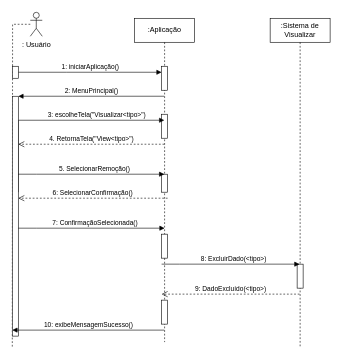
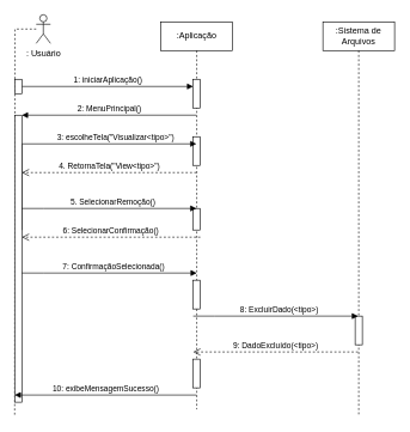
- <mxCell id="16" value=":Sistema de Visualizar" style="shape=umlLifeline;perimeter=lifelinePerimeter;whiteSpace=wrap;html=1;container=0;dropTarget=0;collapsible=0;recursiveResize=0;outlineConnect=0;portConstraint=eastwest;newEdgeStyle={&quot;edgeStyle&quot;:&quot;elbowEdgeStyle&quot;,&quot;elbow&quot;:&quot;vertical&quot;,&quot;curved&quot;:0,&quot;rounded&quot;:0};" vertex="1" parent="1"><mxGeometry x="450" y="30" width="100" height="550" as="geometry" /></mxCell>
+ <mxCell id="16" value=":Sistema de Arquivos" style="shape=umlLifeline;perimeter=lifelinePerimeter;whiteSpace=wrap;html=1;container=0;dropTarget=0;collapsible=0;recursiveResize=0;outlineConnect=0;portConstraint=eastwest;newEdgeStyle={&quot;edgeStyle&quot;:&quot;elbowEdgeStyle&quot;,&quot;elbow&quot;:&quot;vertical&quot;,&quot;curved&quot;:0,&quot;rounded&quot;:0};" vertex="1" parent="1"><mxGeometry x="450" y="30" width="100" height="550" as="geometry" /></mxCell>
